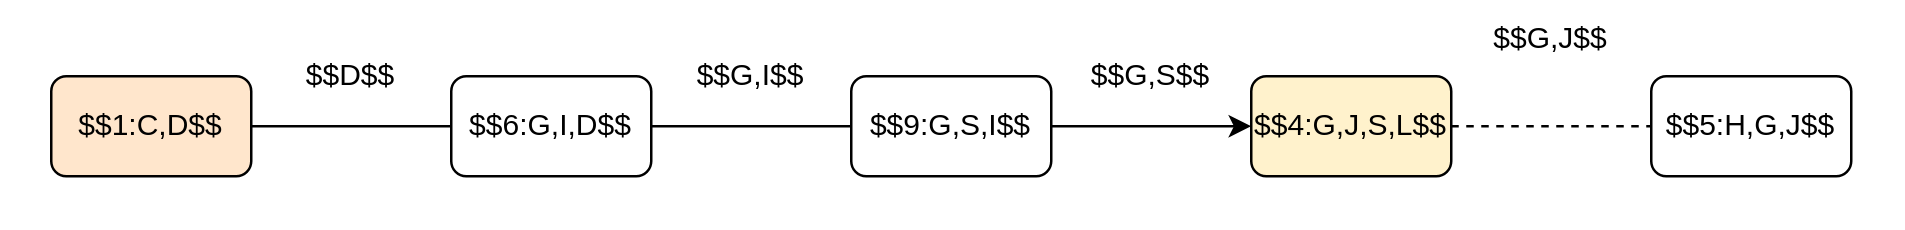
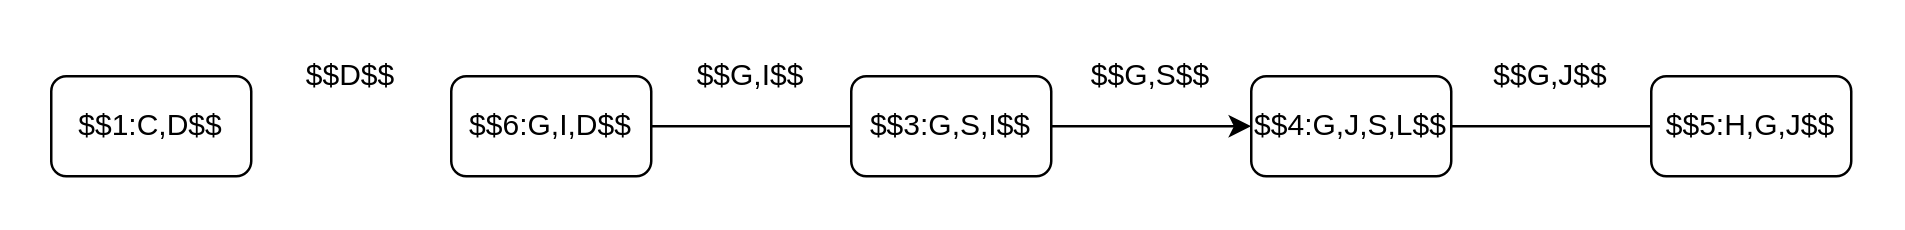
- <mxCell id="14" value="$$G,J$$" style="text;html=1;strokeColor=none;fillColor=none;align=center;verticalAlign=middle;whiteSpace=wrap;rounded=0;" vertex="1" parent="1"><mxGeometry x="600" y="5" width="40" height="20" as="geometry" /></mxCell>
+ <mxCell id="14" value="$$G,J$$" style="text;html=1;strokeColor=none;fillColor=none;align=center;verticalAlign=middle;whiteSpace=wrap;rounded=0;" vertex="1" parent="1"><mxGeometry x="600" y="20" width="40" height="20" as="geometry" /></mxCell>
- <mxCell id="2" value="$$1:C,D$$" style="rounded=1;whiteSpace=wrap;html=1;fillColor=#ffe6cc;" vertex="1" parent="1"><mxGeometry x="20" y="30" width="80" height="40" as="geometry" /></mxCell>
+ <mxCell id="2" value="$$1:C,D$$" style="rounded=1;whiteSpace=wrap;html=1;" vertex="1" parent="1"><mxGeometry x="20" y="30" width="80" height="40" as="geometry" /></mxCell>
- <mxCell id="7" value="" style="endArrow=none;html=1;exitX=1;exitY=0.5;exitDx=0;exitDy=0;entryX=0;entryY=0.5;entryDx=0;entryDy=0;" edge="1" parent="1" source="2" target="3"><mxGeometry width="50" height="50" relative="1" as="geometry"><mxPoint x="350" y="240" as="sourcePoint" /><mxPoint x="400" y="190" as="targetPoint" /></mxGeometry></mxCell>
- <mxCell id="4" value="$$9:G,S,I$$" style="rounded=1;whiteSpace=wrap;html=1;" vertex="1" parent="1"><mxGeometry x="340" y="30" width="80" height="40" as="geometry" /></mxCell>
+ <mxCell id="4" value="$$3:G,S,I$$" style="rounded=1;whiteSpace=wrap;html=1;" vertex="1" parent="1"><mxGeometry x="340" y="30" width="80" height="40" as="geometry" /></mxCell>
- <mxCell id="5" value="$$4:G,J,S,L$$" style="rounded=1;whiteSpace=wrap;html=1;fillColor=#fff2cc;" vertex="1" parent="1"><mxGeometry x="500" y="30" width="80" height="40" as="geometry" /></mxCell>
+ <mxCell id="5" value="$$4:G,J,S,L$$" style="rounded=1;whiteSpace=wrap;html=1;" vertex="1" parent="1"><mxGeometry x="500" y="30" width="80" height="40" as="geometry" /></mxCell>
- <mxCell id="10" value="" style="endArrow=none;html=1;exitX=1;exitY=0.5;exitDx=0;exitDy=0;entryX=0;entryY=0.5;entryDx=0;entryDy=0;dashed=1;" edge="1" parent="1" source="5" target="6"><mxGeometry width="50" height="50" relative="1" as="geometry"><mxPoint x="350" y="240" as="sourcePoint" /><mxPoint x="400" y="190" as="targetPoint" /></mxGeometry></mxCell>
+ <mxCell id="10" value="" style="endArrow=none;html=1;exitX=1;exitY=0.5;exitDx=0;exitDy=0;entryX=0;entryY=0.5;entryDx=0;entryDy=0;" edge="1" parent="1" source="5" target="6"><mxGeometry width="50" height="50" relative="1" as="geometry"><mxPoint x="350" y="240" as="sourcePoint" /><mxPoint x="400" y="190" as="targetPoint" /></mxGeometry></mxCell>
